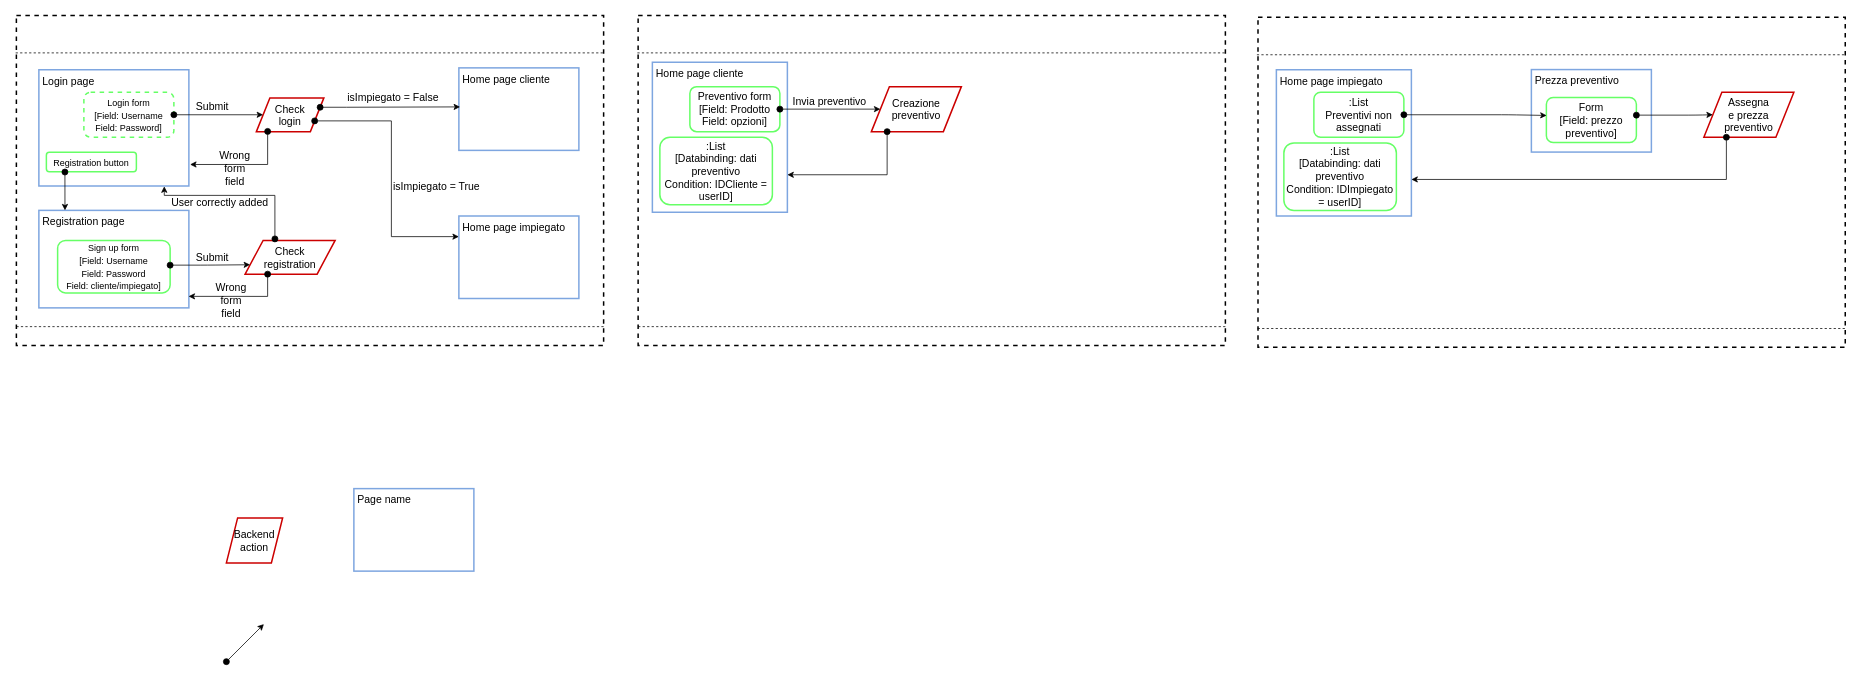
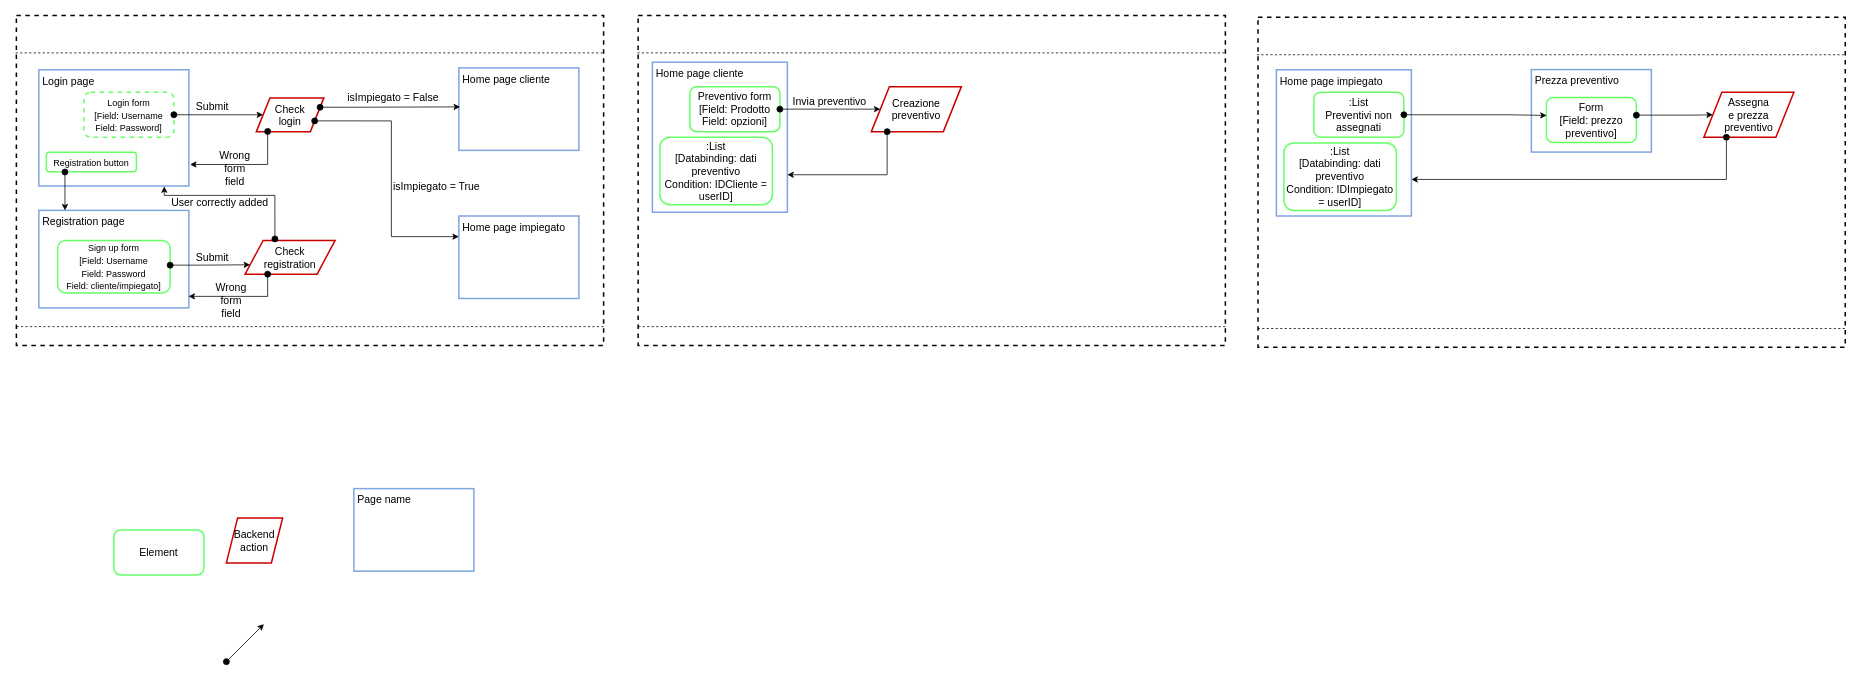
+ <mxCell id="12" value="Element" style="rounded=1;whiteSpace=wrap;html=1;strokeColor=#66FF66;strokeWidth=2;fillColor=none;fontSize=14;align=center;" parent="1" vertex="1"><mxGeometry x="151" y="706" width="120" height="60" as="geometry" /></mxCell>
